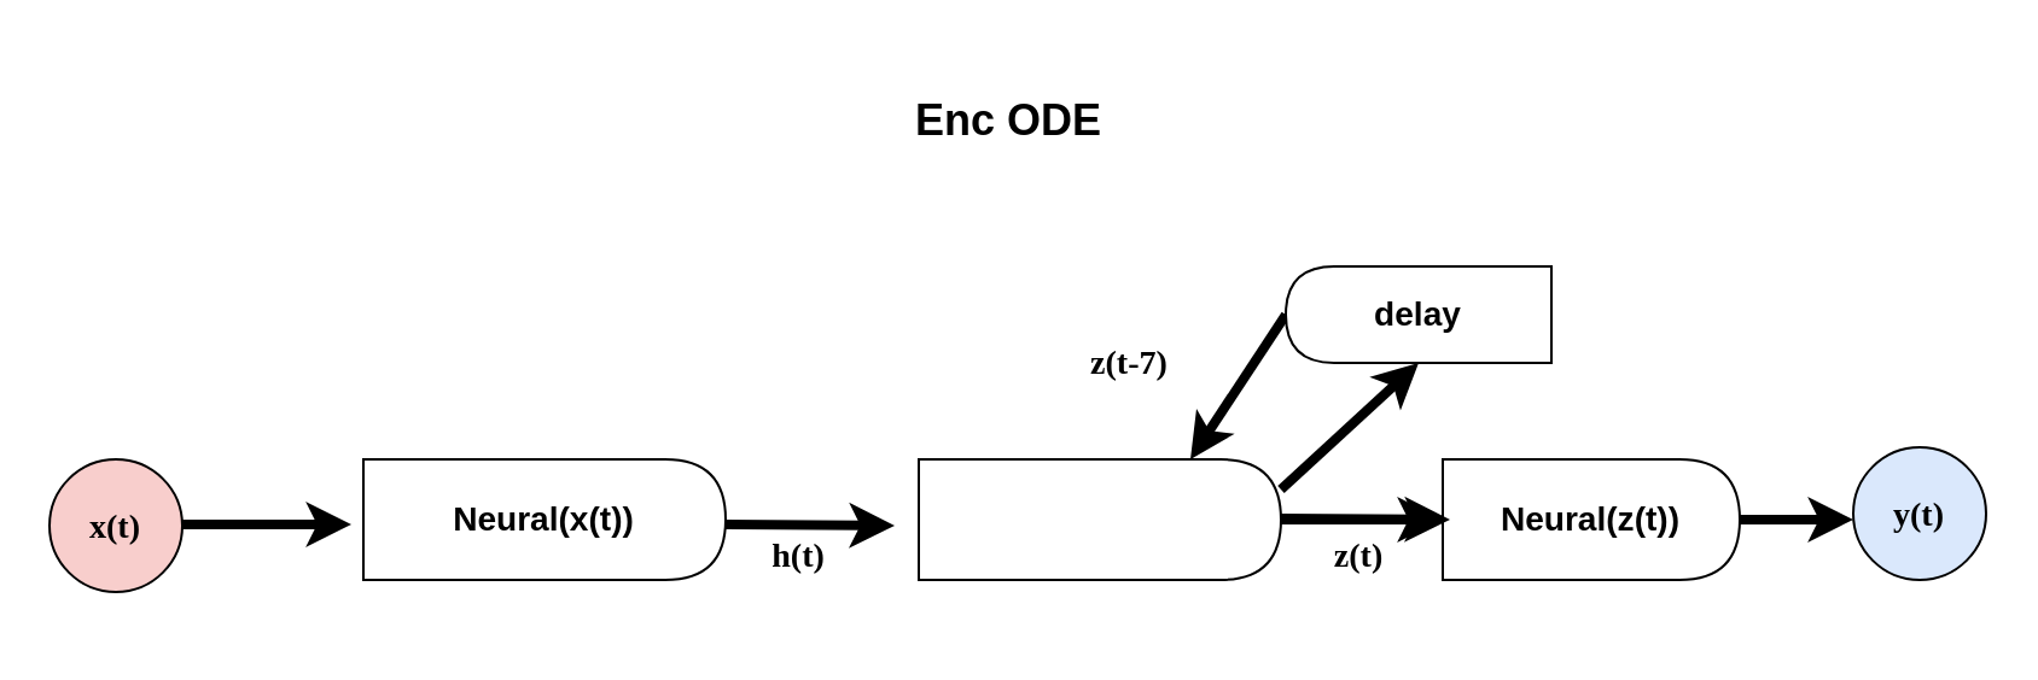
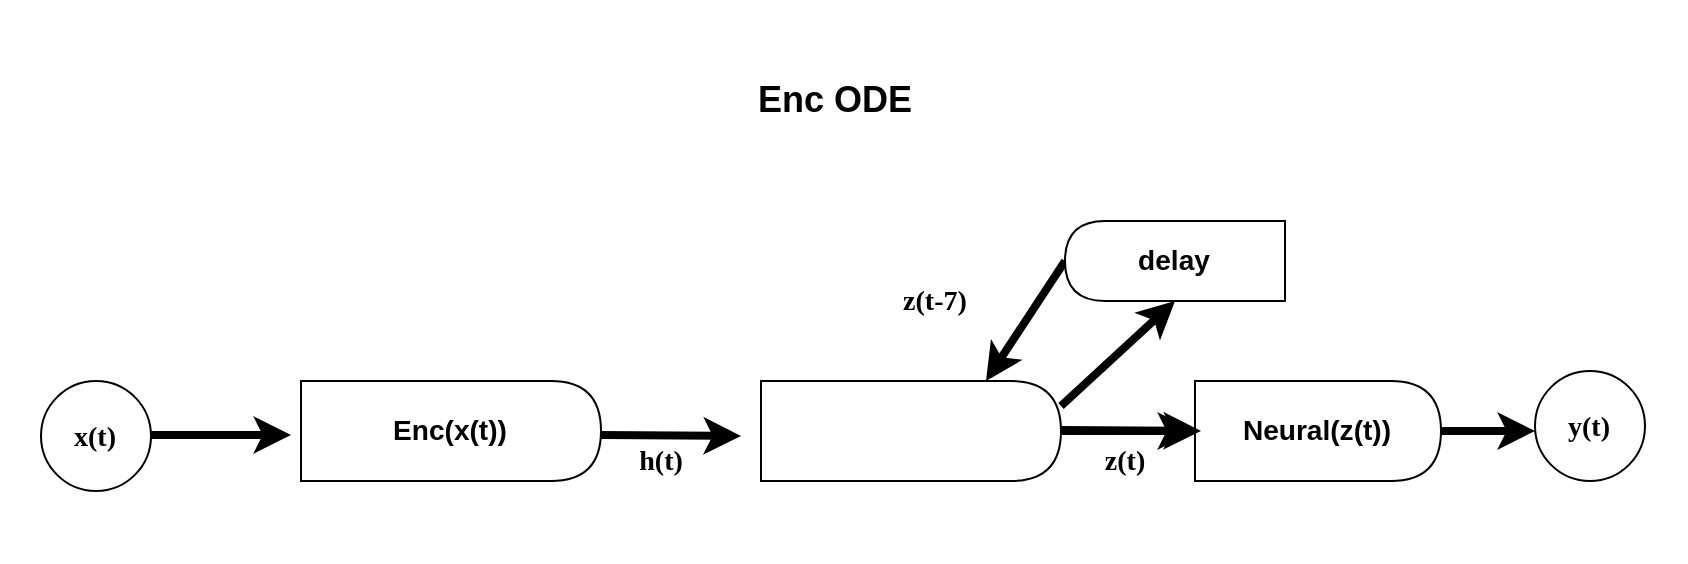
- <mxCell id="17" value="&lt;h3&gt;&lt;font face=&quot;Georgia&quot;&gt;y(t)&lt;/font&gt;&lt;/h3&gt;" style="ellipse;whiteSpace=wrap;html=1;aspect=fixed;fillColor=#dae8fc;" vertex="1" parent="1"><mxGeometry x="767" y="185" width="55" height="55" as="geometry" /></mxCell>
+ <mxCell id="17" value="&lt;h3&gt;&lt;font face=&quot;Georgia&quot;&gt;y(t)&lt;/font&gt;&lt;/h3&gt;" style="ellipse;whiteSpace=wrap;html=1;aspect=fixed;" vertex="1" parent="1"><mxGeometry x="767" y="185" width="55" height="55" as="geometry" /></mxCell>
- <mxCell id="2" value="&lt;h3&gt;Neural(x(t))&lt;/h3&gt;" style="shape=delay;whiteSpace=wrap;html=1;" vertex="1" parent="1"><mxGeometry x="150" y="190" width="150" height="50" as="geometry" /></mxCell>
+ <mxCell id="2" value="&lt;h3&gt;Enc(x(t))&lt;/h3&gt;" style="shape=delay;whiteSpace=wrap;html=1;" vertex="1" parent="1"><mxGeometry x="150" y="190" width="150" height="50" as="geometry" /></mxCell>
- <mxCell id="3" value="&lt;h3&gt;&lt;font face=&quot;Georgia&quot;&gt;x(t)&lt;/font&gt;&lt;/h3&gt;" style="ellipse;whiteSpace=wrap;html=1;aspect=fixed;fillColor=#f8cecc;" vertex="1" parent="1"><mxGeometry x="20" y="190" width="55" height="55" as="geometry" /></mxCell>
+ <mxCell id="3" value="&lt;h3&gt;&lt;font face=&quot;Georgia&quot;&gt;x(t)&lt;/font&gt;&lt;/h3&gt;" style="ellipse;whiteSpace=wrap;html=1;aspect=fixed;" vertex="1" parent="1"><mxGeometry x="20" y="190" width="55" height="55" as="geometry" /></mxCell>
